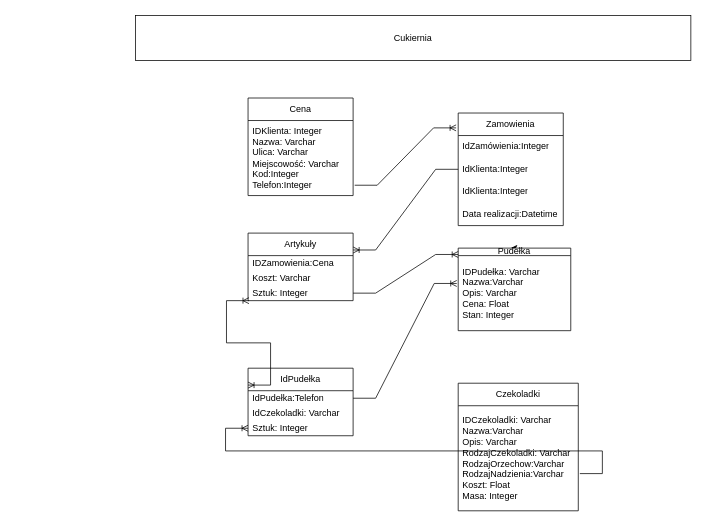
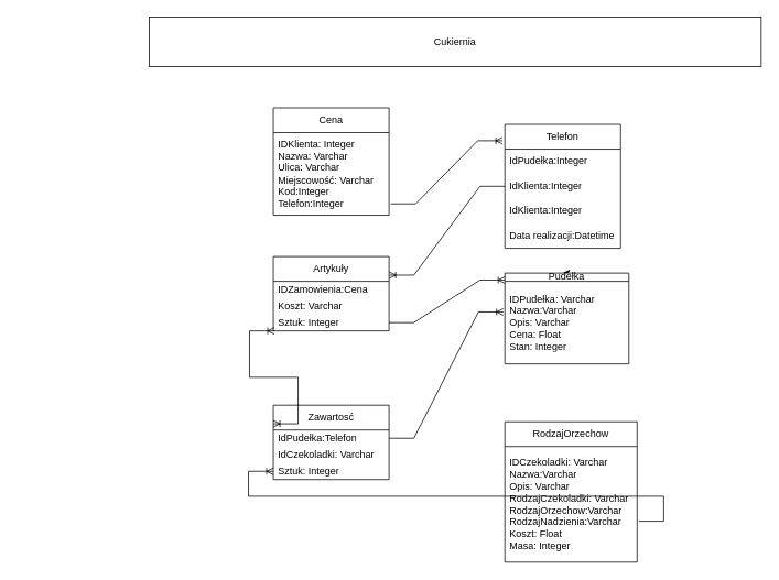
- <mxCell id="9" value="Zamowienia" style="swimlane;fontStyle=0;childLayout=stackLayout;horizontal=1;startSize=30;horizontalStack=0;resizeParent=1;resizeParentMax=0;resizeLast=0;collapsible=1;marginBottom=0;whiteSpace=wrap;html=1;" parent="1" vertex="1"><mxGeometry x="610" y="150" width="140" height="150" as="geometry" /></mxCell>
+ <mxCell id="9" value="Telefon" style="swimlane;fontStyle=0;childLayout=stackLayout;horizontal=1;startSize=30;horizontalStack=0;resizeParent=1;resizeParentMax=0;resizeLast=0;collapsible=1;marginBottom=0;whiteSpace=wrap;html=1;" parent="1" vertex="1"><mxGeometry x="610" y="150" width="140" height="150" as="geometry" /></mxCell>
- <mxCell id="10" value="IdZamówienia:Integer" style="text;strokeColor=none;fillColor=none;align=left;verticalAlign=middle;spacingLeft=4;spacingRight=4;overflow=hidden;points=[[0,0.5],[1,0.5]];portConstraint=eastwest;rotatable=0;whiteSpace=wrap;html=1;" parent="9" vertex="1"><mxGeometry y="30" width="140" height="30" as="geometry" /></mxCell>
+ <mxCell id="10" value="IdPudełka:Integer" style="text;strokeColor=none;fillColor=none;align=left;verticalAlign=middle;spacingLeft=4;spacingRight=4;overflow=hidden;points=[[0,0.5],[1,0.5]];portConstraint=eastwest;rotatable=0;whiteSpace=wrap;html=1;" parent="9" vertex="1"><mxGeometry y="30" width="140" height="30" as="geometry" /></mxCell>
- <mxCell id="19" value="IdPudełka" style="swimlane;fontStyle=0;childLayout=stackLayout;horizontal=1;startSize=30;horizontalStack=0;resizeParent=1;resizeParentMax=0;resizeLast=0;collapsible=1;marginBottom=0;whiteSpace=wrap;html=1;" parent="1" vertex="1"><mxGeometry x="330" y="490" width="140" height="90" as="geometry" /></mxCell>
+ <mxCell id="19" value="Zawartosć" style="swimlane;fontStyle=0;childLayout=stackLayout;horizontal=1;startSize=30;horizontalStack=0;resizeParent=1;resizeParentMax=0;resizeLast=0;collapsible=1;marginBottom=0;whiteSpace=wrap;html=1;" parent="1" vertex="1"><mxGeometry x="330" y="490" width="140" height="90" as="geometry" /></mxCell>
- <mxCell id="17" value="Czekoladki" style="swimlane;fontStyle=0;childLayout=stackLayout;horizontal=1;startSize=30;horizontalStack=0;resizeParent=1;resizeParentMax=0;resizeLast=0;collapsible=1;marginBottom=0;whiteSpace=wrap;html=1;" parent="1" vertex="1"><mxGeometry x="610" y="510" width="160" height="170" as="geometry" /></mxCell>
+ <mxCell id="17" value="RodzajOrzechow" style="swimlane;fontStyle=0;childLayout=stackLayout;horizontal=1;startSize=30;horizontalStack=0;resizeParent=1;resizeParentMax=0;resizeLast=0;collapsible=1;marginBottom=0;whiteSpace=wrap;html=1;" parent="1" vertex="1"><mxGeometry x="610" y="510" width="160" height="170" as="geometry" /></mxCell>
